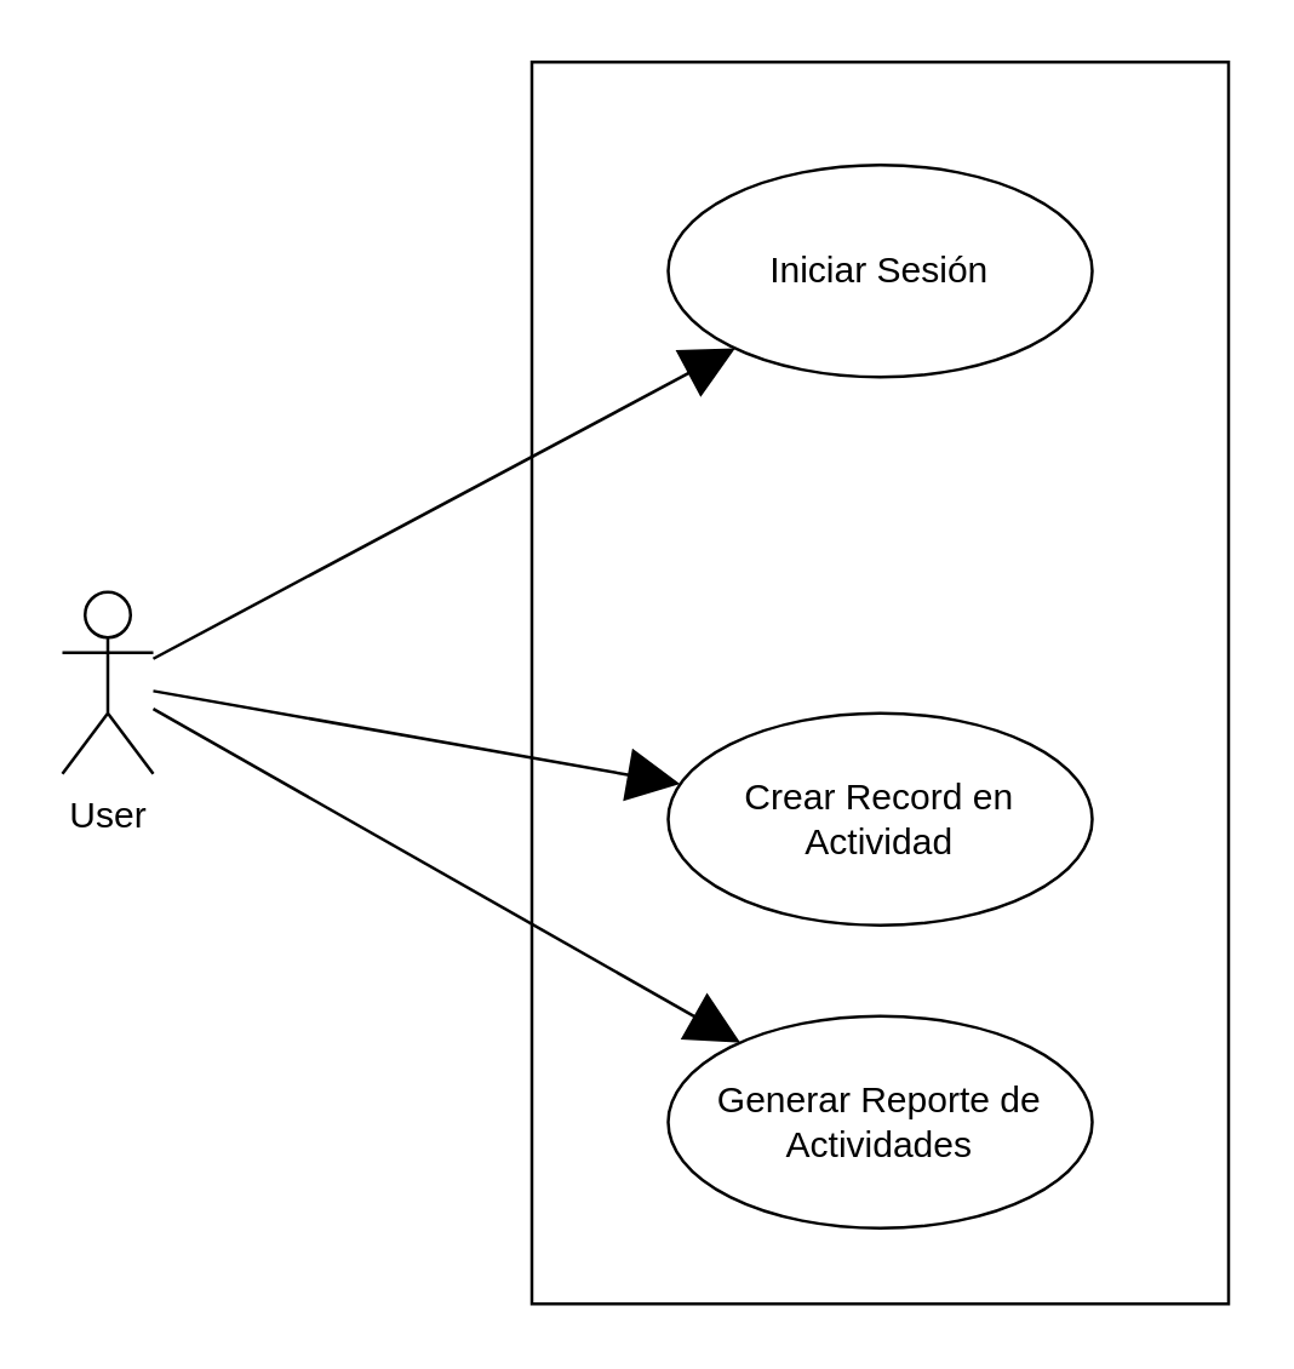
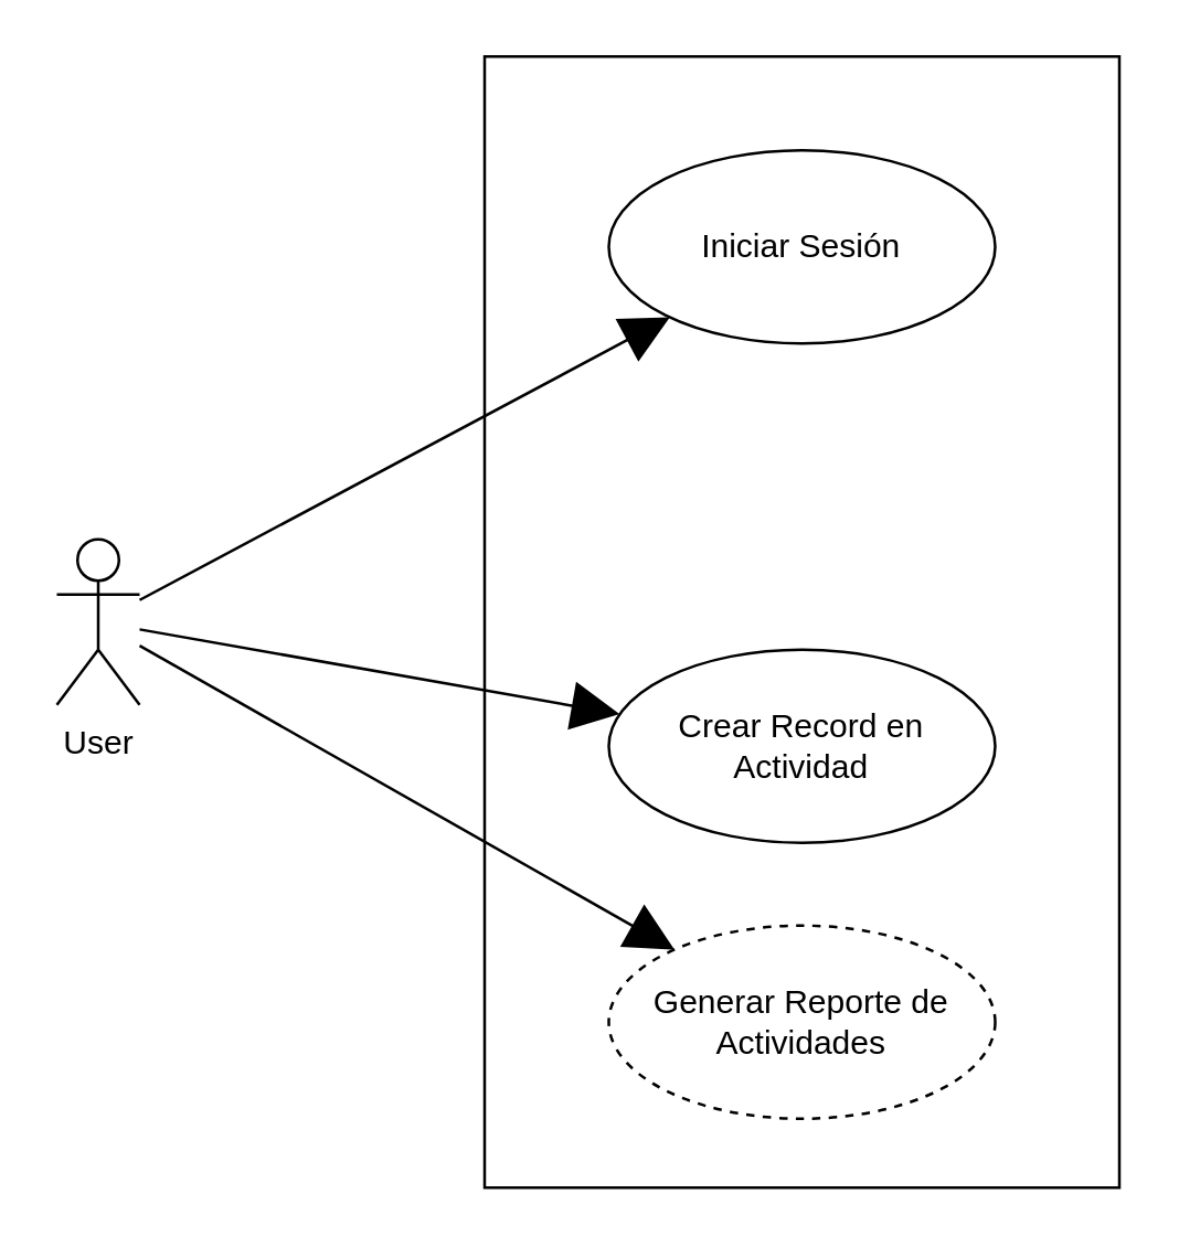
- <mxCell id="9" value="Generar Reporte de Actividades" style="ellipse;whiteSpace=wrap;html=1;" vertex="1" parent="1"><mxGeometry x="220" y="335" width="140" height="70" as="geometry" /></mxCell>
+ <mxCell id="9" value="Generar Reporte de Actividades" style="ellipse;whiteSpace=wrap;html=1;dashed=1;" vertex="1" parent="1"><mxGeometry x="220" y="335" width="140" height="70" as="geometry" /></mxCell>
